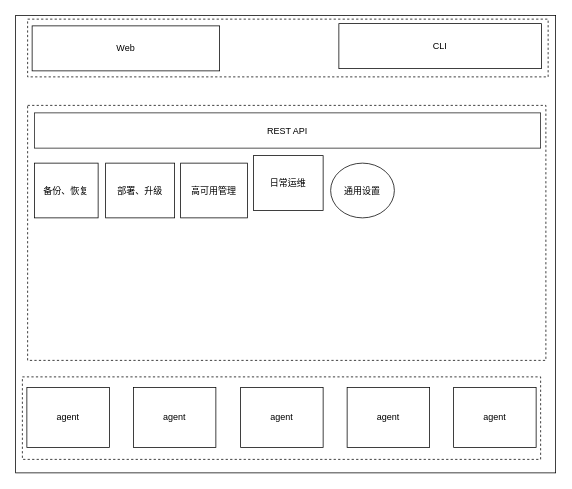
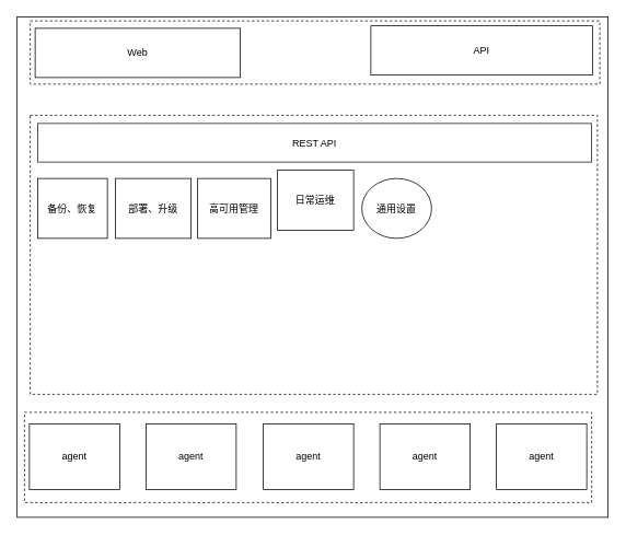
- <mxCell id="5" value="CLI" style="rounded=0;whiteSpace=wrap;html=1;" parent="1" vertex="1"><mxGeometry x="451" y="31" width="270" height="60" as="geometry" /></mxCell>
+ <mxCell id="5" value="API" style="rounded=0;whiteSpace=wrap;html=1;" parent="1" vertex="1"><mxGeometry x="451" y="31" width="270" height="60" as="geometry" /></mxCell>
